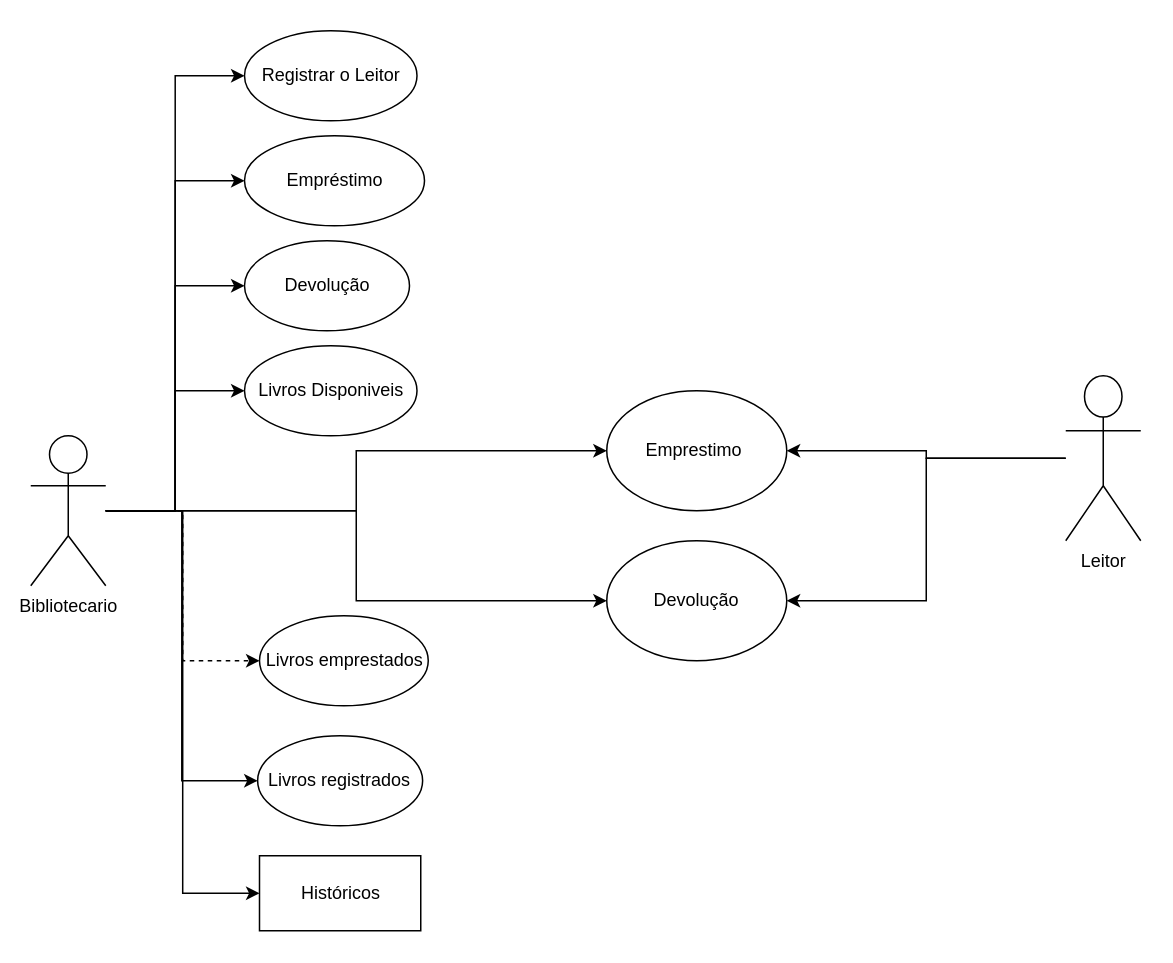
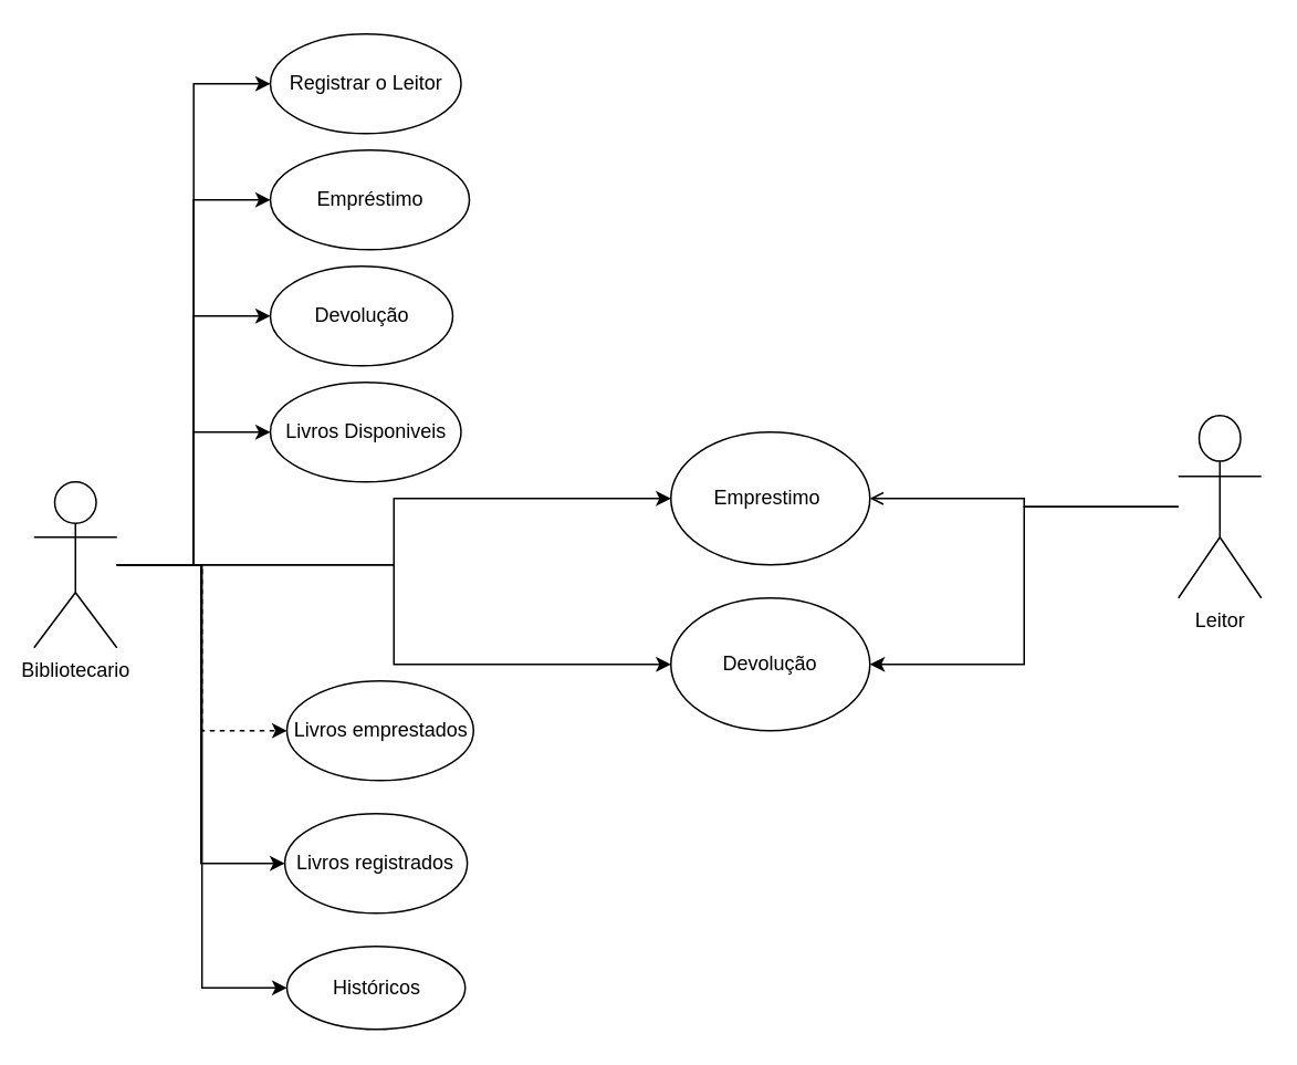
- <mxCell id="19" style="edgeStyle=orthogonalEdgeStyle;rounded=0;orthogonalLoop=1;jettySize=auto;html=1;" edge="1" parent="1" source="21" target="23"><mxGeometry relative="1" as="geometry" /></mxCell>
+ <mxCell id="19" style="edgeStyle=orthogonalEdgeStyle;rounded=0;orthogonalLoop=1;jettySize=auto;html=1;endArrow=open;" edge="1" parent="1" source="21" target="23"><mxGeometry relative="1" as="geometry" /></mxCell>
- <mxCell id="17" value="Históricos" style="whiteSpace=wrap;html=1;rounded=0;" vertex="1" parent="1"><mxGeometry x="172.5" y="570" width="107.5" height="50" as="geometry" /></mxCell>
+ <mxCell id="17" value="Históricos" style="ellipse;whiteSpace=wrap;html=1;" vertex="1" parent="1"><mxGeometry x="172.5" y="570" width="107.5" height="50" as="geometry" /></mxCell>
